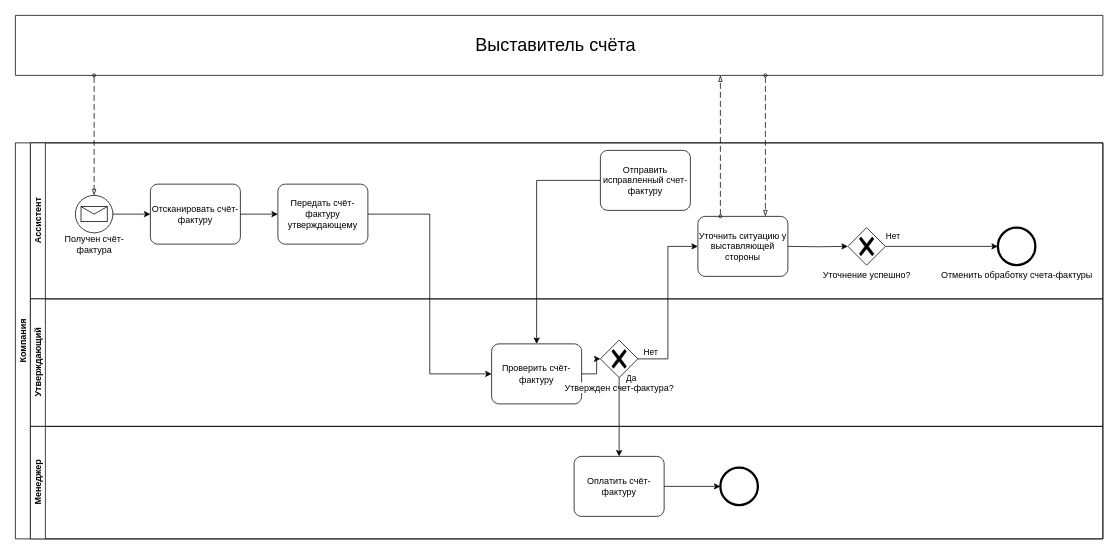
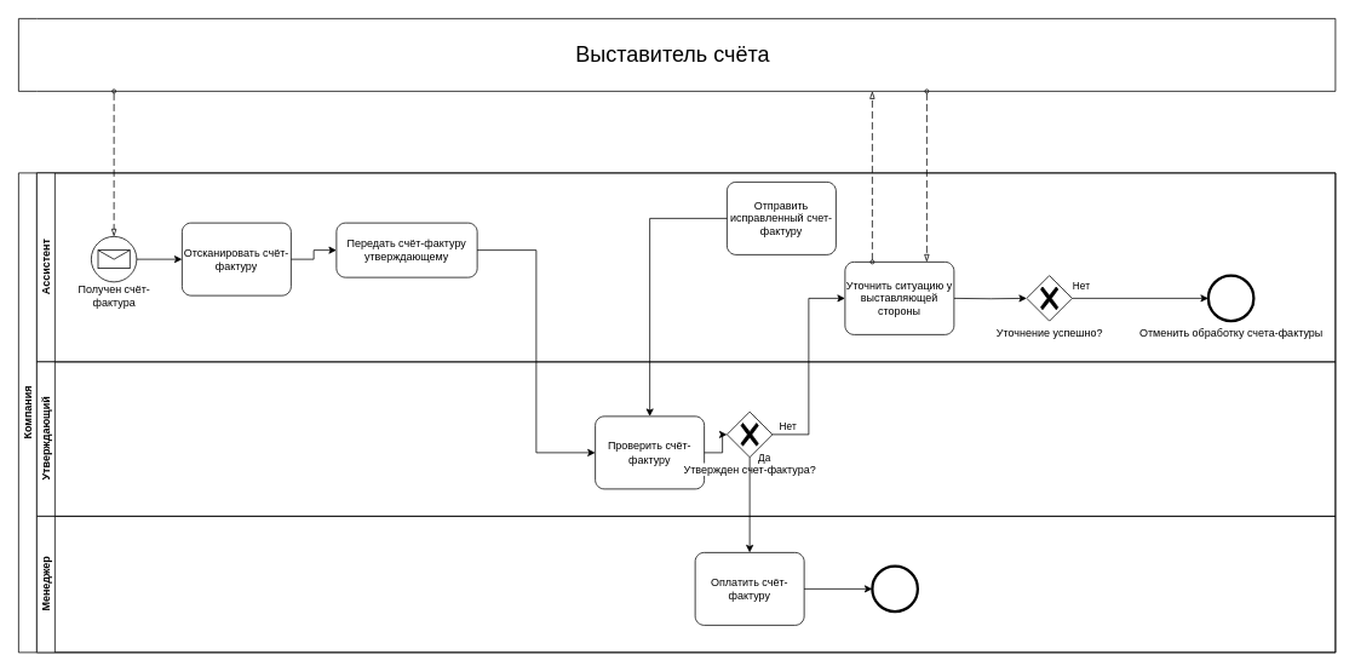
- <mxCell id="10" value="Передать счёт-фактуру утверждающему" style="points=[[0.25,0,0],[0.5,0,0],[0.75,0,0],[1,0.25,0],[1,0.5,0],[1,0.75,0],[0.75,1,0],[0.5,1,0],[0.25,1,0],[0,0.75,0],[0,0.5,0],[0,0.25,0]];shape=mxgraph.bpmn.task;whiteSpace=wrap;rectStyle=rounded;size=10;html=1;container=1;expand=0;collapsible=0;taskMarker=abstract;" parent="5" vertex="1"><mxGeometry x="330" y="55" width="120" height="80" as="geometry" /></mxCell>
+ <mxCell id="10" value="Передать счёт-фактуру утверждающему" style="points=[[0.25,0,0],[0.5,0,0],[0.75,0,0],[1,0.25,0],[1,0.5,0],[1,0.75,0],[0.75,1,0],[0.5,1,0],[0.25,1,0],[0,0.75,0],[0,0.5,0],[0,0.25,0]];shape=mxgraph.bpmn.task;whiteSpace=wrap;rectStyle=rounded;size=10;html=1;container=1;expand=0;collapsible=0;taskMarker=abstract;" parent="5" vertex="1"><mxGeometry x="330" y="55" width="155" height="60" as="geometry" /></mxCell>
